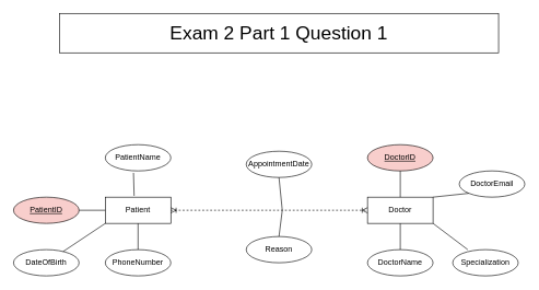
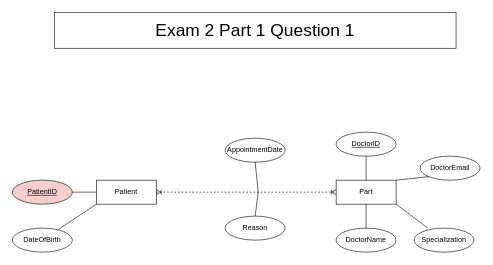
- <mxCell id="6" value="PatientName" style="ellipse;whiteSpace=wrap;html=1;align=center;" vertex="1" parent="1"><mxGeometry x="160" y="220" width="100" height="40" as="geometry" /></mxCell>
- <mxCell id="11" value="DoctorID" style="ellipse;whiteSpace=wrap;html=1;align=center;fontStyle=4;fillColor=#f8cecc;" vertex="1" parent="1"><mxGeometry x="560" y="220" width="100" height="40" as="geometry" /></mxCell>
+ <mxCell id="11" value="DoctorID" style="ellipse;whiteSpace=wrap;html=1;align=center;fontStyle=4;" vertex="1" parent="1"><mxGeometry x="560" y="220" width="100" height="40" as="geometry" /></mxCell>
- <mxCell id="7" value="" style="endArrow=none;html=1;rounded=0;exitX=0.43;exitY=1.075;exitDx=0;exitDy=0;exitPerimeter=0;entryX=0.44;entryY=-0.05;entryDx=0;entryDy=0;entryPerimeter=0;" edge="1" parent="1" source="6" target="3"><mxGeometry relative="1" as="geometry"><mxPoint x="350" y="350" as="sourcePoint" /><mxPoint x="510" y="350" as="targetPoint" /></mxGeometry></mxCell>
- <mxCell id="10" value="Doctor" style="whiteSpace=wrap;html=1;align=center;" vertex="1" parent="1"><mxGeometry x="560" y="300" width="100" height="40" as="geometry" /></mxCell>
+ <mxCell id="10" value="Part" style="whiteSpace=wrap;html=1;align=center;" vertex="1" parent="1"><mxGeometry x="560" y="300" width="100" height="40" as="geometry" /></mxCell>
- <mxCell id="23" value="" style="endArrow=none;html=1;rounded=0;exitX=0.5;exitY=0;exitDx=0;exitDy=0;entryX=0.5;entryY=1;entryDx=0;entryDy=0;" edge="1" parent="1" source="22" target="3"><mxGeometry relative="1" as="geometry"><mxPoint x="350" y="350" as="sourcePoint" /><mxPoint x="510" y="350" as="targetPoint" /></mxGeometry></mxCell>
- <mxCell id="22" value="PhoneNumber" style="ellipse;whiteSpace=wrap;html=1;align=center;" vertex="1" parent="1"><mxGeometry x="160" y="380" width="100" height="40" as="geometry" /></mxCell>
